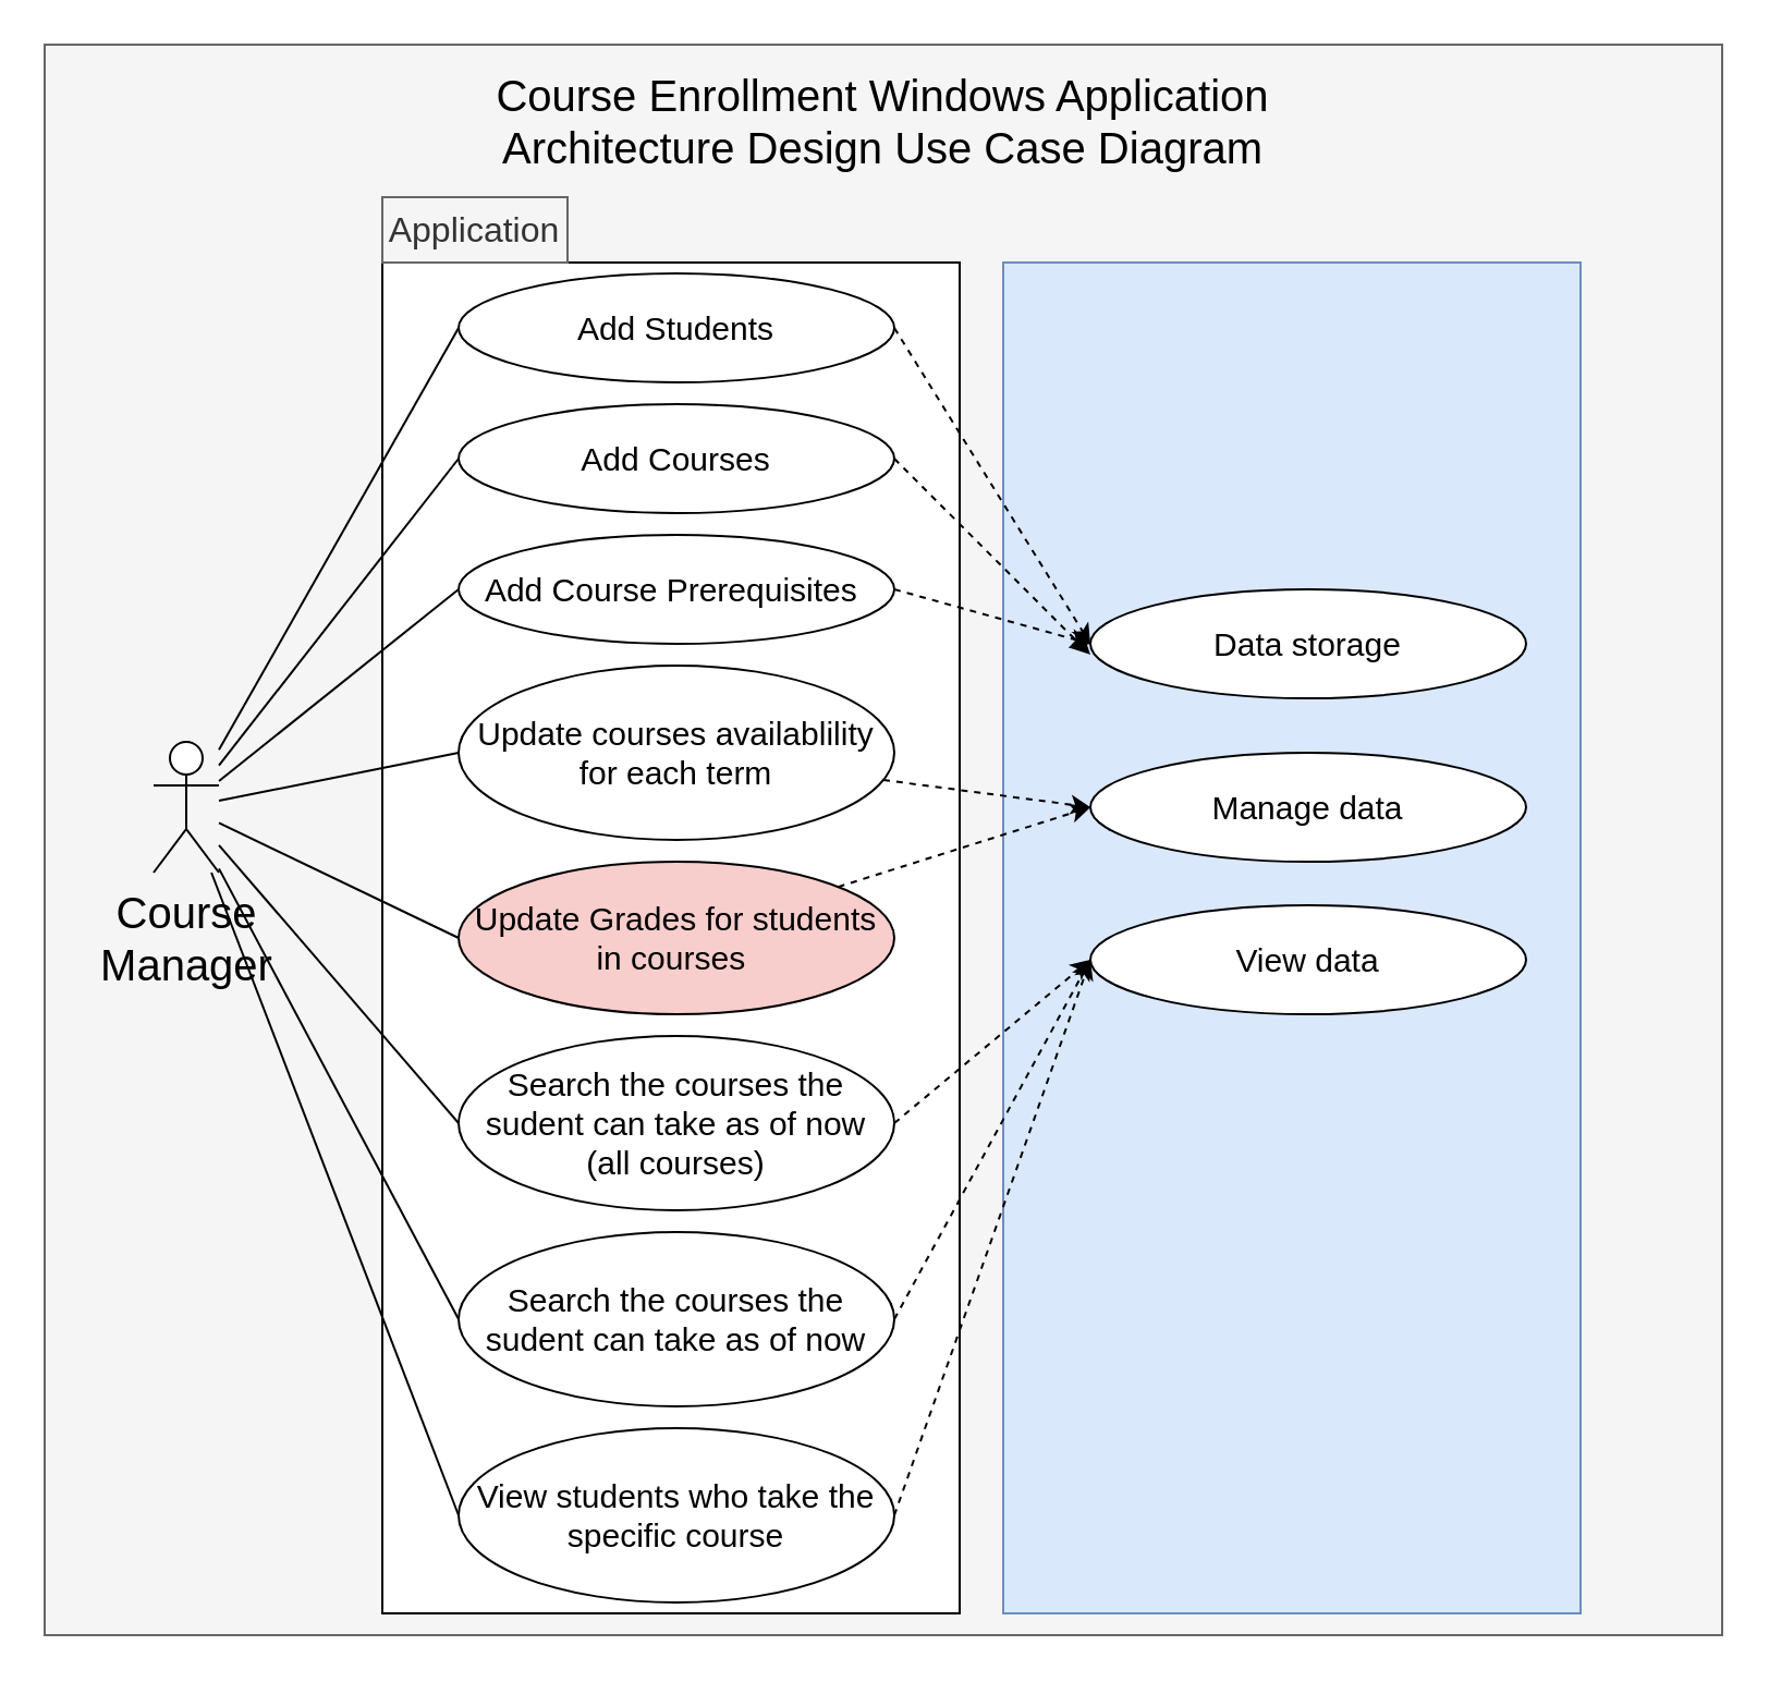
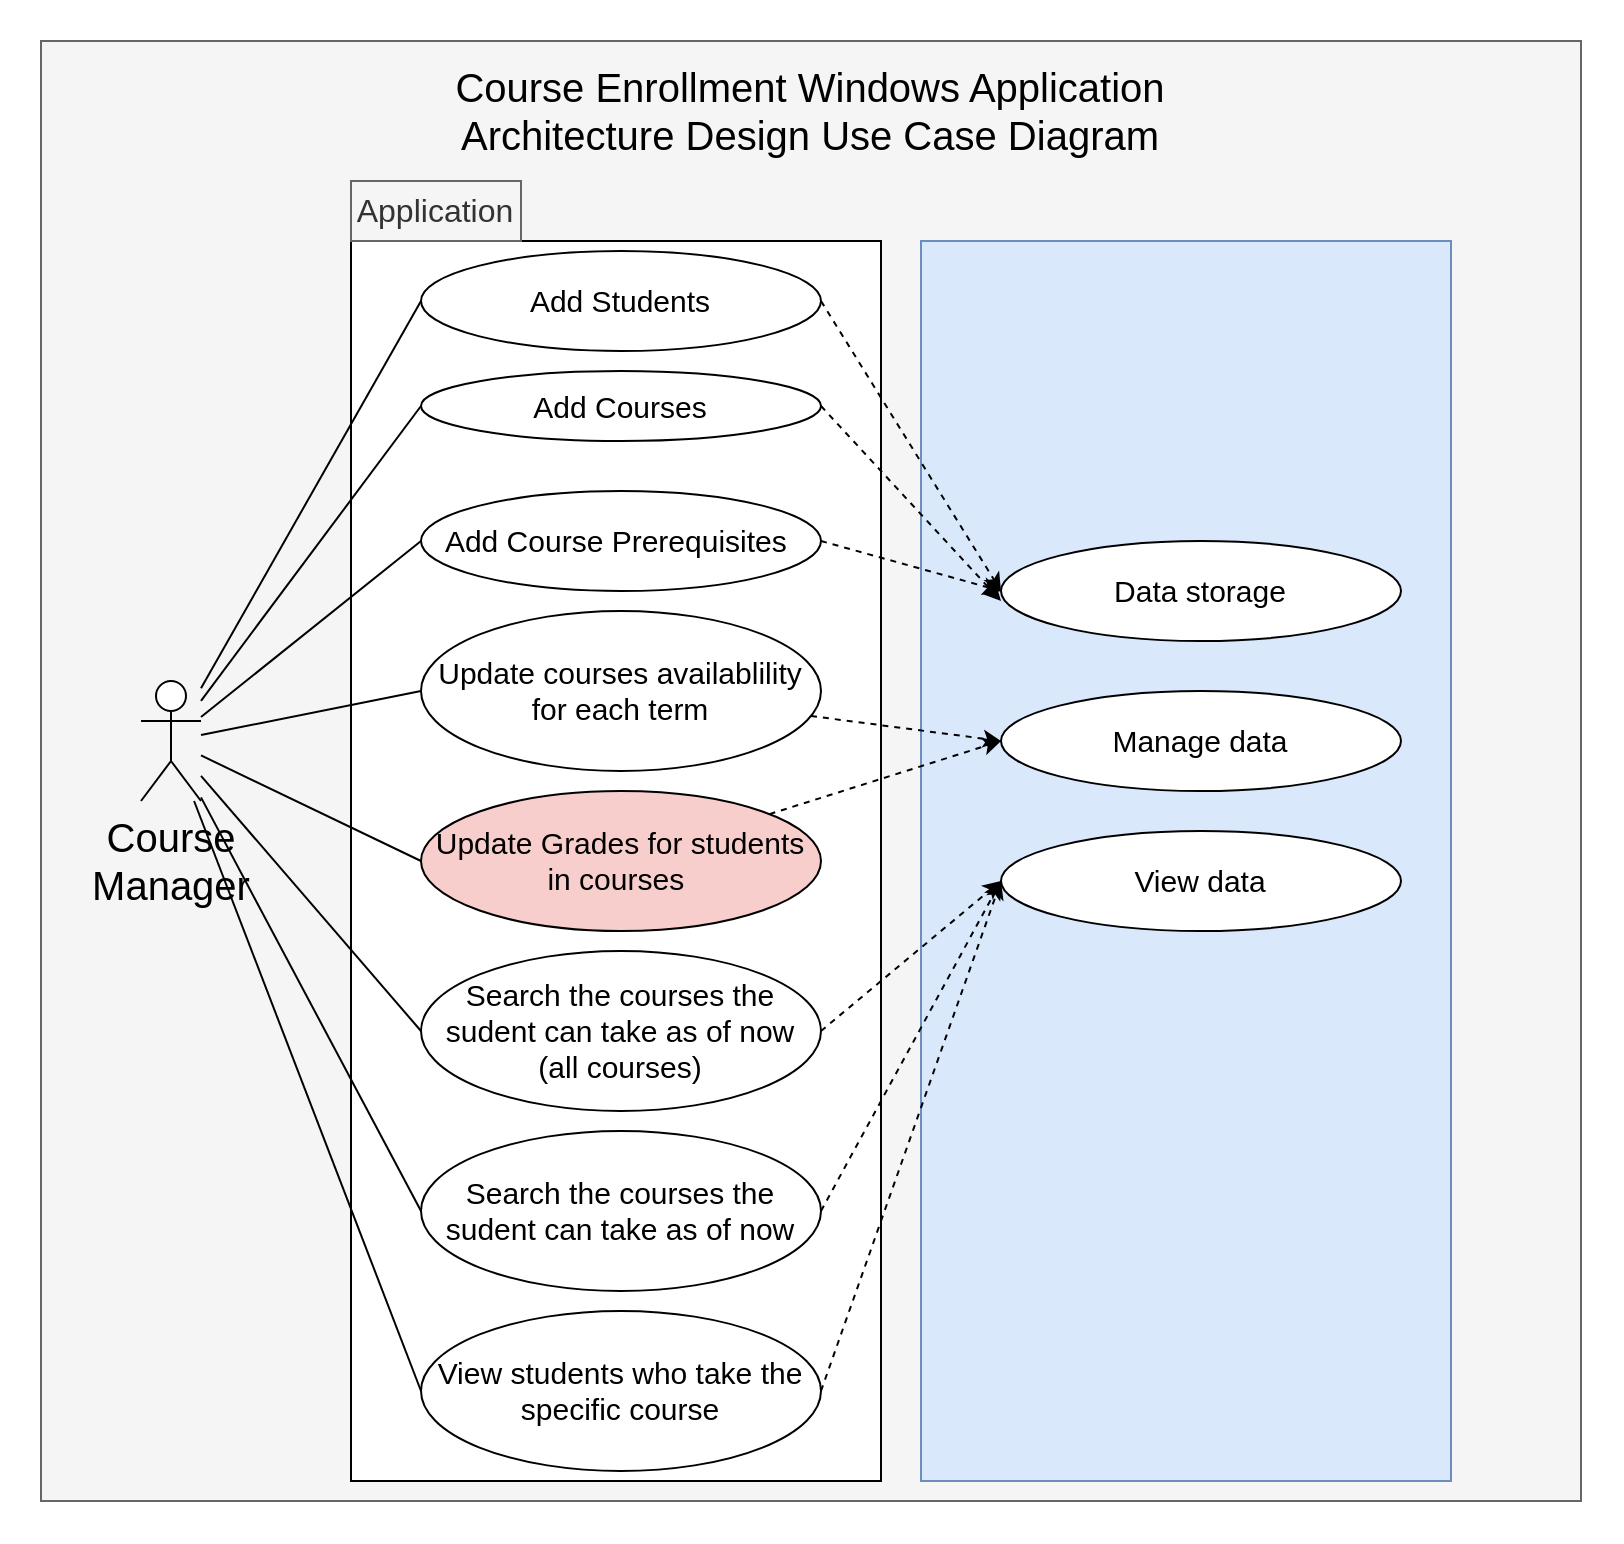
- <mxCell id="15" value="Add Courses" style="ellipse;whiteSpace=wrap;html=1;fontSize=15;" parent="1" vertex="1"><mxGeometry x="210" y="185" width="200" height="50" as="geometry" /></mxCell>
+ <mxCell id="15" value="Add Courses" style="ellipse;whiteSpace=wrap;html=1;fontSize=15;" parent="1" vertex="1"><mxGeometry x="210" y="185" width="200" height="35" as="geometry" /></mxCell>
